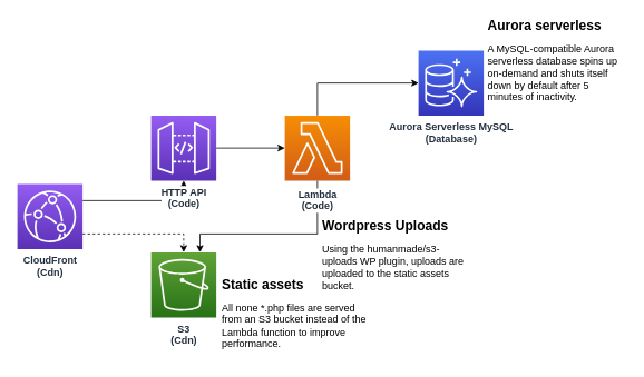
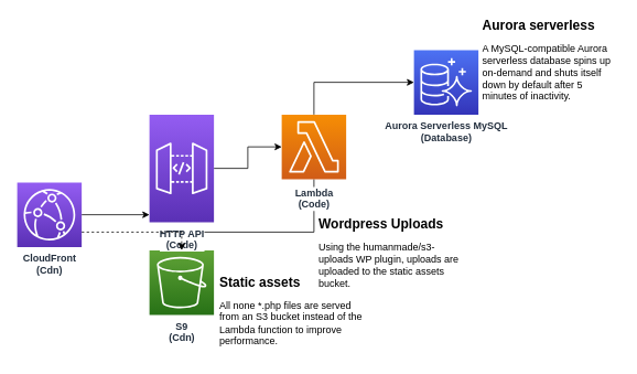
- <mxCell id="9" value="&lt;b&gt;HTTP API&lt;br&gt;(Code)&lt;br&gt;&lt;/b&gt;" style="outlineConnect=0;fontColor=#232F3E;gradientColor=#945DF2;gradientDirection=north;fillColor=#5A30B5;strokeColor=#ffffff;dashed=0;verticalLabelPosition=bottom;verticalAlign=top;align=center;html=1;fontSize=12;fontStyle=0;aspect=fixed;shape=mxgraph.aws4.resourceIcon;resIcon=mxgraph.aws4.api_gateway;labelBackgroundColor=#ffffff;" parent="1" vertex="1"><mxGeometry x="180" y="138" width="78" height="78" as="geometry" /></mxCell>
+ <mxCell id="9" value="&lt;b&gt;HTTP API&lt;br&gt;(Code)&lt;br&gt;&lt;/b&gt;" style="outlineConnect=0;fontColor=#232F3E;gradientColor=#945DF2;gradientDirection=north;fillColor=#5A30B5;strokeColor=#ffffff;dashed=0;verticalLabelPosition=bottom;verticalAlign=top;align=center;html=1;fontSize=12;fontStyle=0;aspect=fixed;shape=mxgraph.aws4.resourceIcon;resIcon=mxgraph.aws4.api_gateway;labelBackgroundColor=#ffffff;" parent="1" vertex="1"><mxGeometry x="180" y="138" width="78" height="130" as="geometry" /></mxCell>
- <mxCell id="8" value="S3&lt;br&gt;(Cdn)" style="points=[[0,0,0],[0.25,0,0],[0.5,0,0],[0.75,0,0],[1,0,0],[0,1,0],[0.25,1,0],[0.5,1,0],[0.75,1,0],[1,1,0],[0,0.25,0],[0,0.5,0],[0,0.75,0],[1,0.25,0],[1,0.5,0],[1,0.75,0]];outlineConnect=0;fontColor=#232F3E;gradientColor=#60A337;gradientDirection=north;fillColor=#277116;strokeColor=#ffffff;dashed=0;verticalLabelPosition=bottom;verticalAlign=top;align=center;html=1;fontSize=12;fontStyle=1;aspect=fixed;shape=mxgraph.aws4.resourceIcon;resIcon=mxgraph.aws4.s3;" parent="1" vertex="1"><mxGeometry x="180" y="302" width="78" height="78" as="geometry" /></mxCell>
+ <mxCell id="8" value="S9&lt;br&gt;(Cdn)" style="points=[[0,0,0],[0.25,0,0],[0.5,0,0],[0.75,0,0],[1,0,0],[0,1,0],[0.25,1,0],[0.5,1,0],[0.75,1,0],[1,1,0],[0,0.25,0],[0,0.5,0],[0,0.75,0],[1,0.25,0],[1,0.5,0],[1,0.75,0]];outlineConnect=0;fontColor=#232F3E;gradientColor=#60A337;gradientDirection=north;fillColor=#277116;strokeColor=#ffffff;dashed=0;verticalLabelPosition=bottom;verticalAlign=top;align=center;html=1;fontSize=12;fontStyle=1;aspect=fixed;shape=mxgraph.aws4.resourceIcon;resIcon=mxgraph.aws4.s3;" parent="1" vertex="1"><mxGeometry x="180" y="302" width="78" height="78" as="geometry" /></mxCell>
